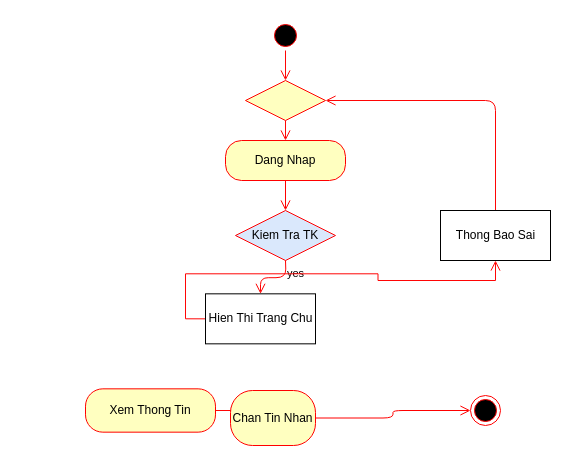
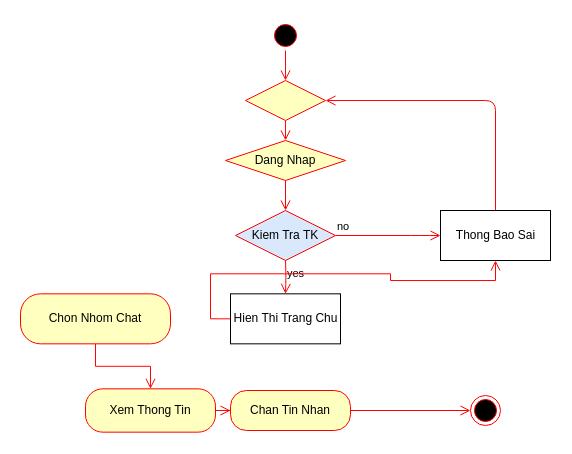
- <mxCell id="4" value="&lt;div&gt;Dang Nhap&lt;br&gt;&lt;/div&gt;" style="rounded=1;whiteSpace=wrap;html=1;arcSize=40;fontColor=#000000;fillColor=#ffffc0;strokeColor=#ff0000;" vertex="1" parent="1"><mxGeometry x="225" y="140" width="120" height="40" as="geometry" /></mxCell>
+ <mxCell id="4" value="&lt;div&gt;Dang Nhap&lt;br&gt;&lt;/div&gt;" style="rhombus;whiteSpace=wrap;html=1;arcSize=40;fontColor=#000000;fillColor=#ffffc0;strokeColor=#ff0000;" vertex="1" parent="1"><mxGeometry x="225" y="140" width="120" height="40" as="geometry" /></mxCell>
+ <mxCell id="7" value="no" style="edgeStyle=orthogonalEdgeStyle;html=1;align=left;verticalAlign=bottom;endArrow=open;endSize=8;strokeColor=#ff0000;entryX=0;entryY=0.5;entryDx=0;entryDy=0;" edge="1" parent="1" source="6" target="9"><mxGeometry x="-1" relative="1" as="geometry"><mxPoint x="430" y="240" as="targetPoint" /><Array as="points"><mxPoint x="420" y="235" /><mxPoint x="420" y="235" /></Array></mxGeometry></mxCell>
+ <mxCell id="14" value="Chon Nhom Chat" style="rounded=1;whiteSpace=wrap;html=1;arcSize=40;fontColor=#000000;fillColor=#ffffc0;strokeColor=#ff0000;" vertex="1" parent="1"><mxGeometry x="20" y="293.33" width="150" height="50" as="geometry" /></mxCell>
- <mxCell id="19" value="Hien Thi Trang Chu" style="html=1;" vertex="1" parent="1"><mxGeometry x="205" y="293.33" width="110" height="50" as="geometry" /></mxCell>
+ <mxCell id="19" value="Hien Thi Trang Chu" style="html=1;" vertex="1" parent="1"><mxGeometry x="230" y="293.33" width="110" height="50" as="geometry" /></mxCell>
+ <mxCell id="13" style="edgeStyle=orthogonalEdgeStyle;rounded=0;orthogonalLoop=1;jettySize=auto;html=1;exitX=0.5;exitY=1;exitDx=0;exitDy=0;entryX=0.5;entryY=0;entryDx=0;entryDy=0;endArrow=open;endFill=0;endSize=8;strokeColor=#FF0505;" edge="1" parent="1" source="14" target="16"><mxGeometry relative="1" as="geometry" /></mxCell>
- <mxCell id="20" value="Chan Tin Nhan" style="rounded=1;whiteSpace=wrap;html=1;arcSize=40;fontColor=#000000;fillColor=#ffffc0;strokeColor=#ff0000;" vertex="1" parent="1"><mxGeometry x="230" y="390" width="85" height="55" as="geometry" /></mxCell>
+ <mxCell id="20" value="Chan Tin Nhan" style="rounded=1;whiteSpace=wrap;html=1;arcSize=40;fontColor=#000000;fillColor=#ffffc0;strokeColor=#ff0000;" vertex="1" parent="1"><mxGeometry x="230" y="390" width="120" height="40" as="geometry" /></mxCell>
